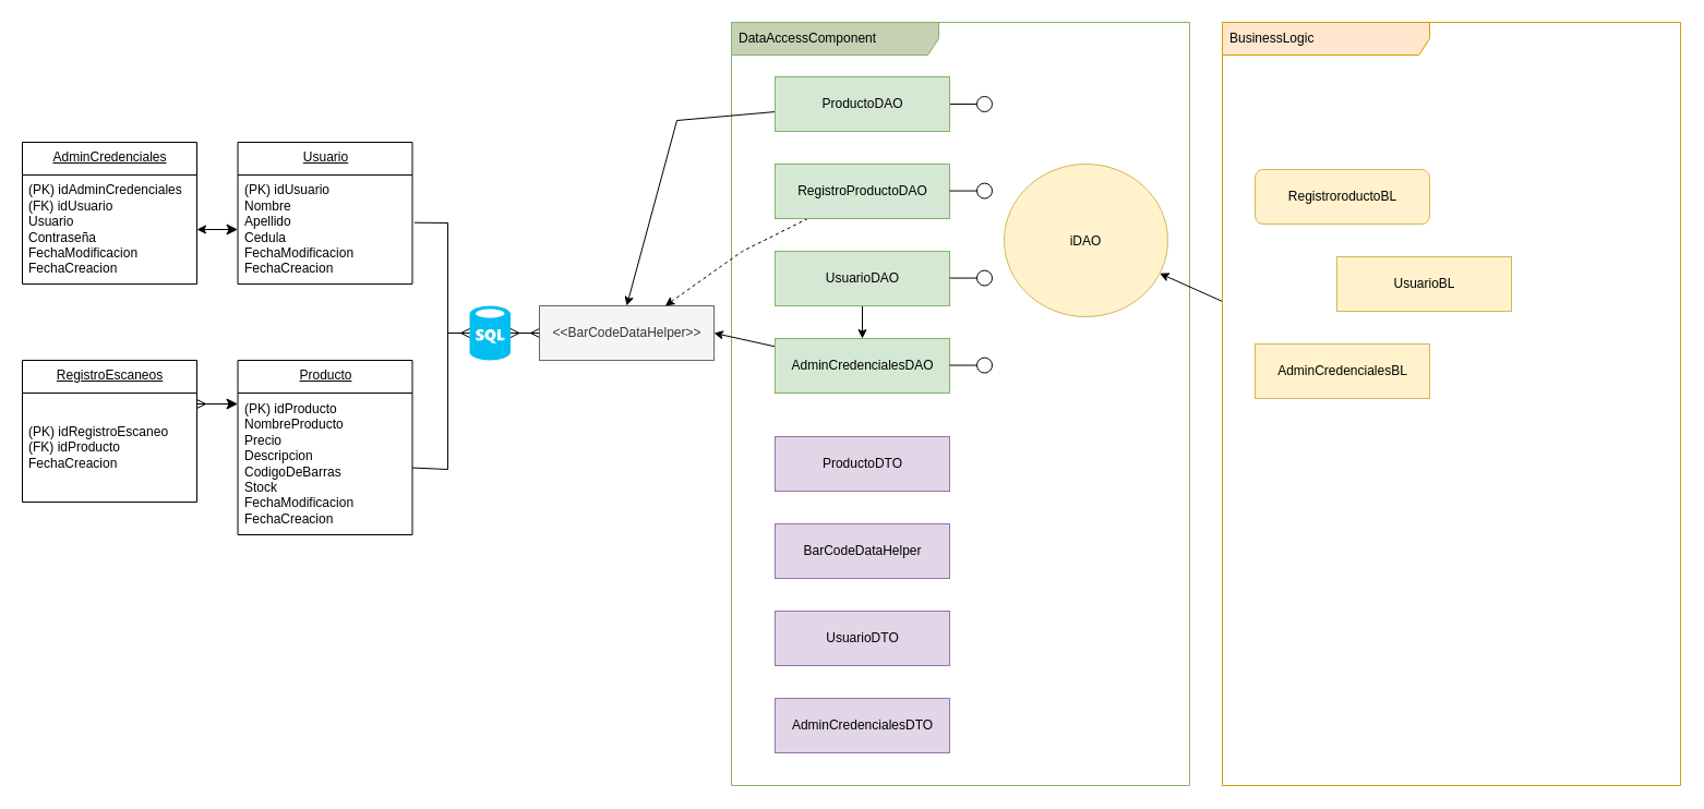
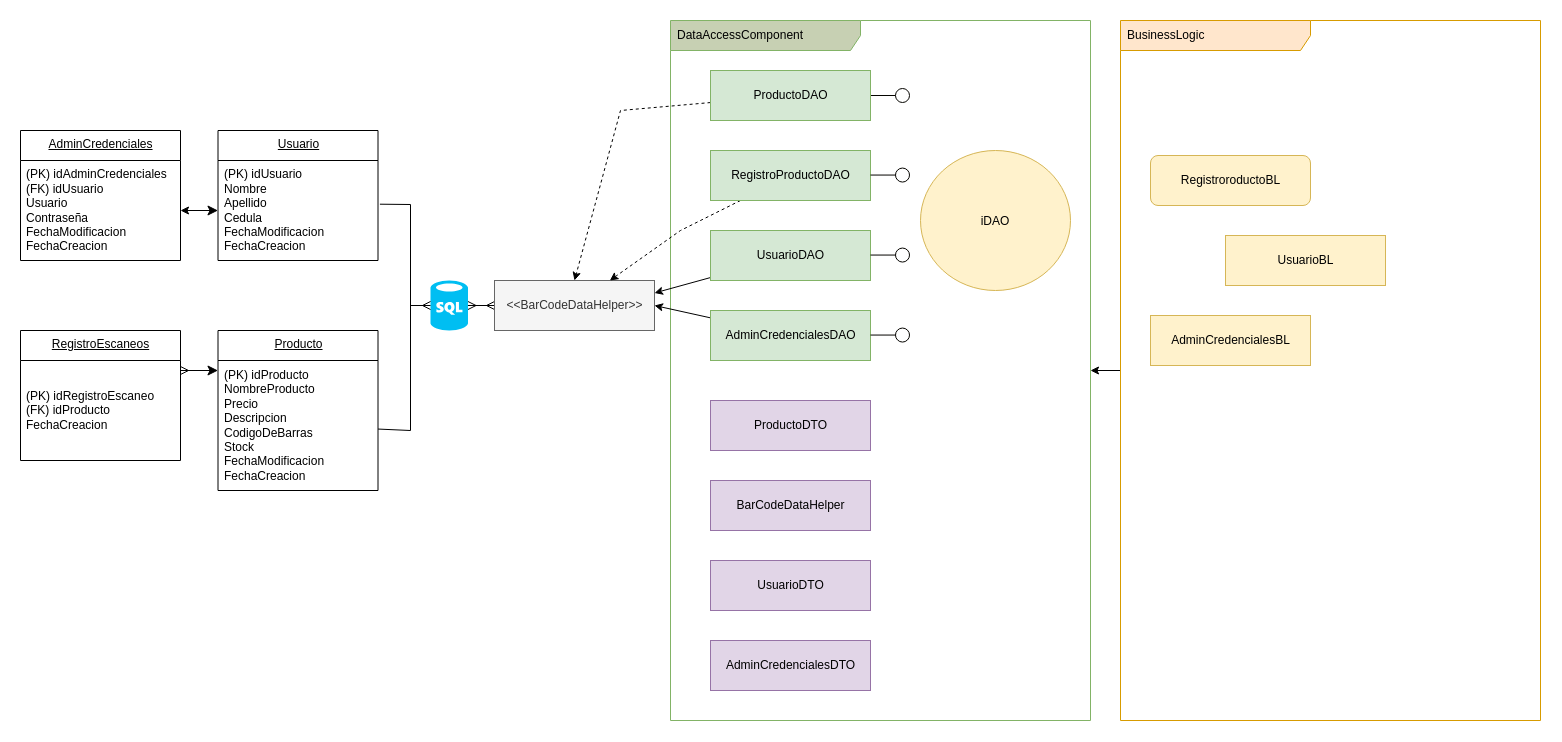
- <mxCell id="19" style="edgeStyle=none;rounded=0;html=1;entryX=0.5;entryY=0;entryDx=0;entryDy=0;strokeWidth=1;startArrow=none;startFill=0;endArrow=classic;endFill=1;" edge="1" parent="1" source="20" target="5"><mxGeometry relative="1" as="geometry"><Array as="points"><mxPoint x="620" y="110" /></Array></mxGeometry></mxCell>
+ <mxCell id="19" style="edgeStyle=none;rounded=0;html=1;entryX=0.5;entryY=0;entryDx=0;entryDy=0;strokeWidth=1;startArrow=none;startFill=0;endArrow=classic;endFill=1;dashed=1;" edge="1" parent="1" source="20" target="5"><mxGeometry relative="1" as="geometry"><Array as="points"><mxPoint x="620" y="110" /></Array></mxGeometry></mxCell>
- <mxCell id="35" style="edgeStyle=none;rounded=0;html=1;strokeWidth=1;startArrow=none;startFill=0;endArrow=classic;endFill=1;" edge="1" parent="1" source="36" target="30"><mxGeometry relative="1" as="geometry" /></mxCell>
+ <mxCell id="35" style="edgeStyle=none;rounded=0;html=1;strokeWidth=1;startArrow=none;startFill=0;endArrow=classic;endFill=1;" edge="1" parent="1" source="36" target="2"><mxGeometry relative="1" as="geometry" /></mxCell>
- <mxCell id="23" style="edgeStyle=none;rounded=0;html=1;strokeWidth=1;startArrow=none;startFill=0;endArrow=classic;endFill=1;" edge="1" parent="1" source="24" target="26"><mxGeometry relative="1" as="geometry" /></mxCell>
+ <mxCell id="23" style="edgeStyle=none;rounded=0;html=1;entryX=1;entryY=0.25;entryDx=0;entryDy=0;strokeWidth=1;startArrow=none;startFill=0;endArrow=classic;endFill=1;" edge="1" parent="1" source="24" target="5"><mxGeometry relative="1" as="geometry" /></mxCell>
